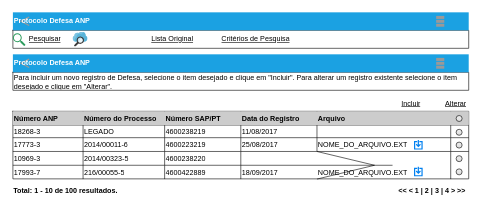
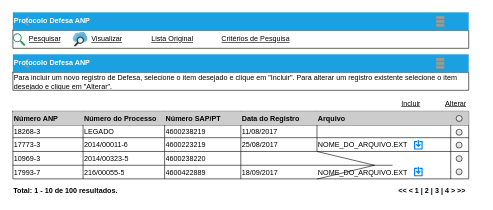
+ <mxCell id="44" value="&lt;u&gt;Visualizar&lt;/u&gt;" style="text;html=1;strokeColor=none;fillColor=none;align=left;verticalAlign=middle;whiteSpace=wrap;overflow=hidden;" parent="1" vertex="1"><mxGeometry x="150" y="55" width="60" height="20" as="geometry" /></mxCell>
